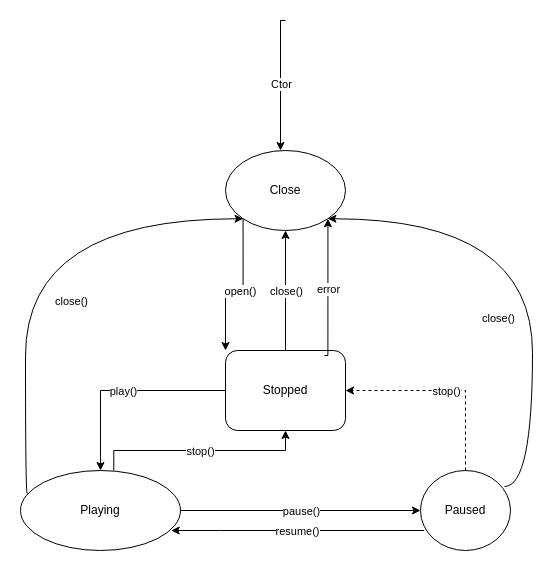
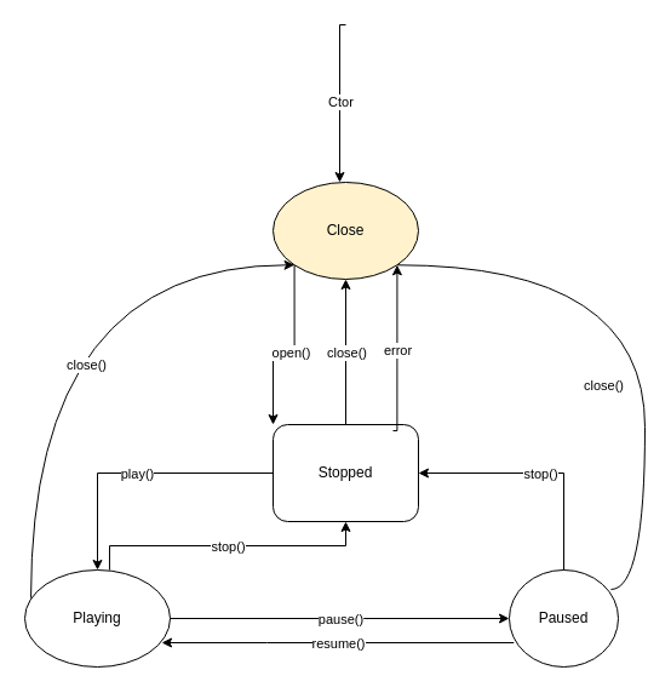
- <mxCell id="2" value="Close" style="ellipse;whiteSpace=wrap;html=1;" parent="1" vertex="1"><mxGeometry x="225" y="150" width="120" height="80" as="geometry" /></mxCell>
+ <mxCell id="2" value="Close" style="ellipse;whiteSpace=wrap;html=1;fillColor=#fff2cc;" parent="1" vertex="1"><mxGeometry x="225" y="150" width="120" height="80" as="geometry" /></mxCell>
- <mxCell id="20" value="" style="curved=1;endArrow=classic;html=1;rounded=0;edgeStyle=orthogonalEdgeStyle;exitX=0.933;exitY=0.2;exitDx=0;exitDy=0;exitPerimeter=0;entryX=1;entryY=1;entryDx=0;entryDy=0;" parent="1" source="4" target="2" edge="1"><mxGeometry width="50" height="50" relative="1" as="geometry"><mxPoint x="580" y="630" as="sourcePoint" /><mxPoint x="630" y="580" as="targetPoint" /><Array as="points"><mxPoint x="532" y="218" /></Array></mxGeometry></mxCell>
+ <mxCell id="20" value="" style="curved=1;endArrow=none;html=1;rounded=0;edgeStyle=orthogonalEdgeStyle;exitX=0.933;exitY=0.2;exitDx=0;exitDy=0;exitPerimeter=0;entryX=1;entryY=1;entryDx=0;entryDy=0;" parent="1" source="4" target="2" edge="1"><mxGeometry width="50" height="50" relative="1" as="geometry"><mxPoint x="580" y="630" as="sourcePoint" /><mxPoint x="630" y="580" as="targetPoint" /><Array as="points"><mxPoint x="532" y="218" /></Array></mxGeometry></mxCell>
- <mxCell id="16" value="" style="endArrow=classic;html=1;rounded=0;edgeStyle=orthogonalEdgeStyle;exitX=0.5;exitY=0;exitDx=0;exitDy=0;entryX=1;entryY=0.5;entryDx=0;entryDy=0;dashed=1;" parent="1" source="4" target="3" edge="1"><mxGeometry relative="1" as="geometry"><mxPoint x="700" y="650" as="sourcePoint" /><mxPoint x="800" y="650" as="targetPoint" /></mxGeometry></mxCell>
+ <mxCell id="16" value="" style="endArrow=classic;html=1;rounded=0;edgeStyle=orthogonalEdgeStyle;exitX=0.5;exitY=0;exitDx=0;exitDy=0;entryX=1;entryY=0.5;entryDx=0;entryDy=0;" parent="1" source="4" target="3" edge="1"><mxGeometry relative="1" as="geometry"><mxPoint x="700" y="650" as="sourcePoint" /><mxPoint x="800" y="650" as="targetPoint" /></mxGeometry></mxCell>
- <mxCell id="5" value="Playing" style="ellipse;whiteSpace=wrap;html=1;" parent="1" vertex="1"><mxGeometry x="20" y="470" width="160" height="80" as="geometry" /></mxCell>
+ <mxCell id="5" value="Playing" style="ellipse;whiteSpace=wrap;html=1;" parent="1" vertex="1"><mxGeometry x="20" y="470" width="120" height="80" as="geometry" /></mxCell>
